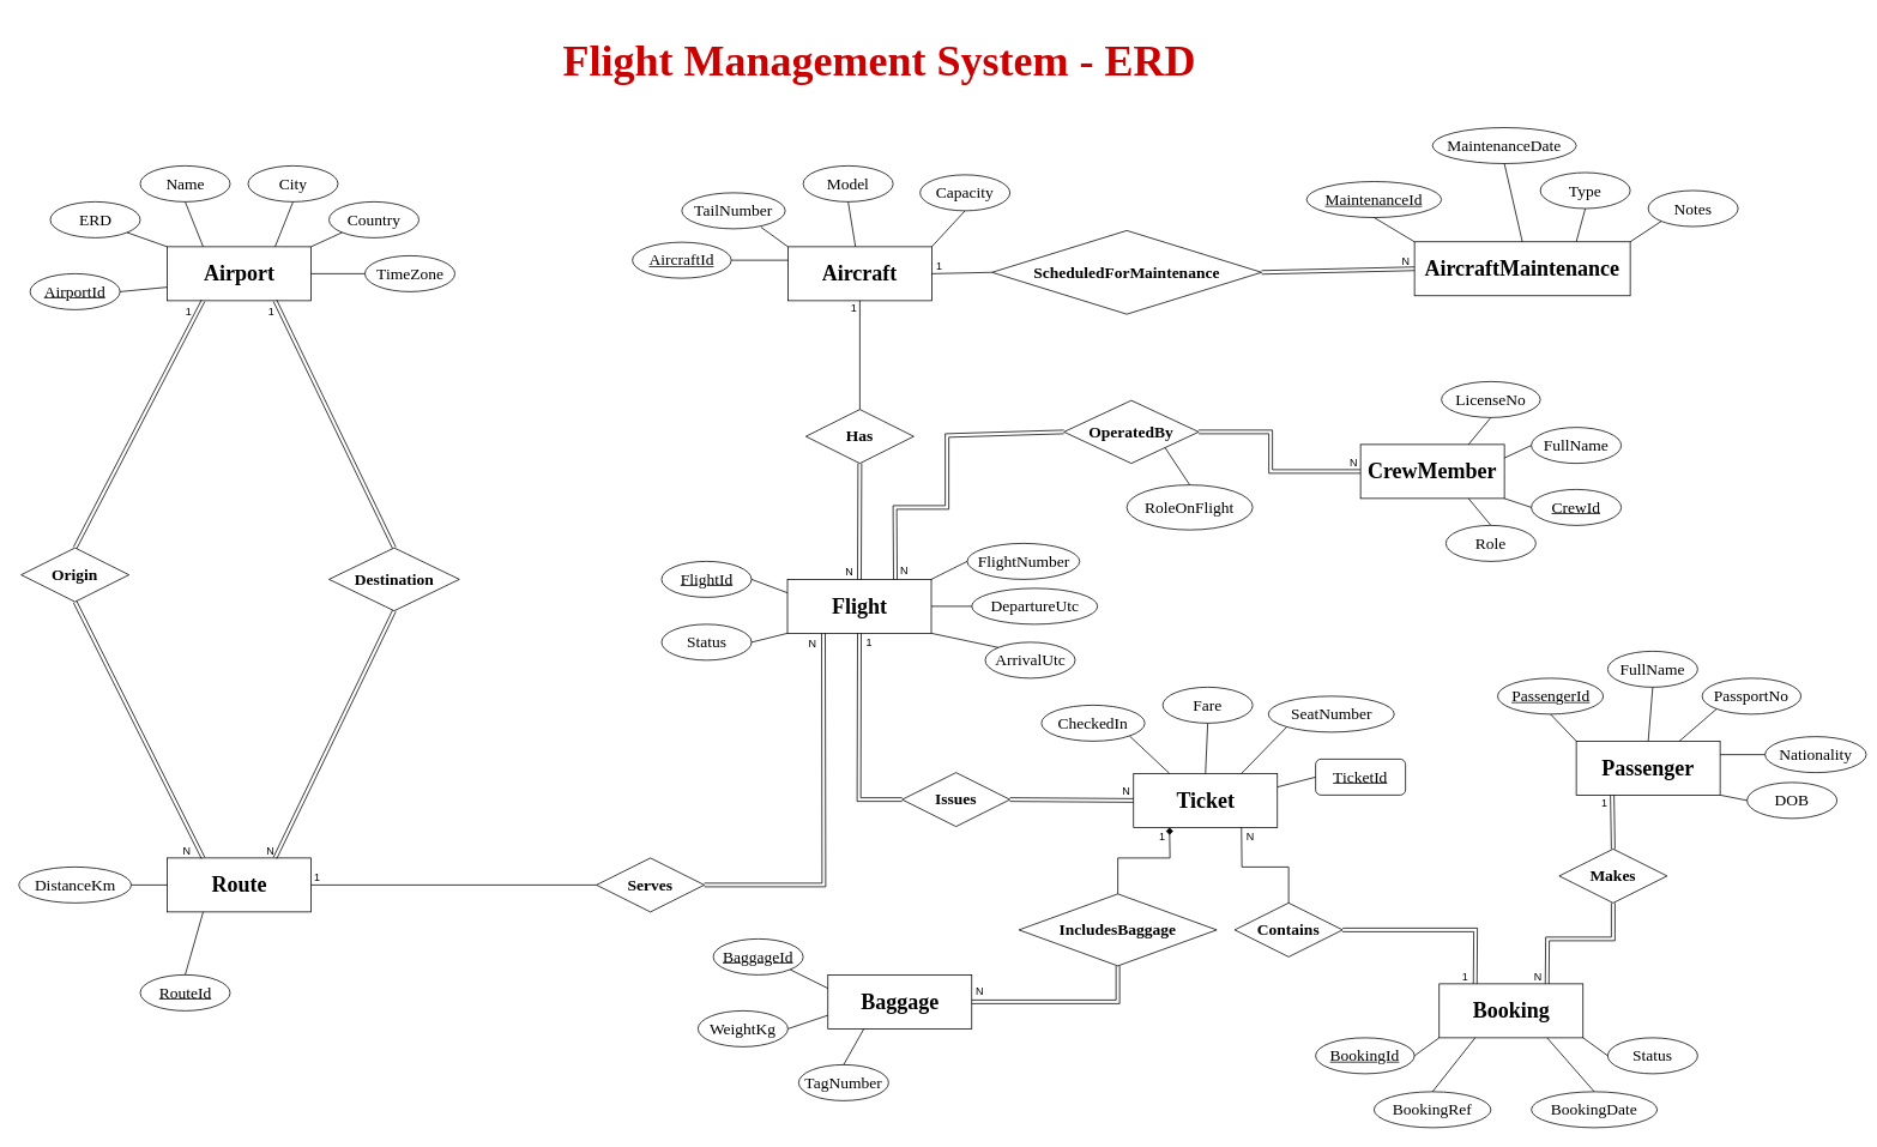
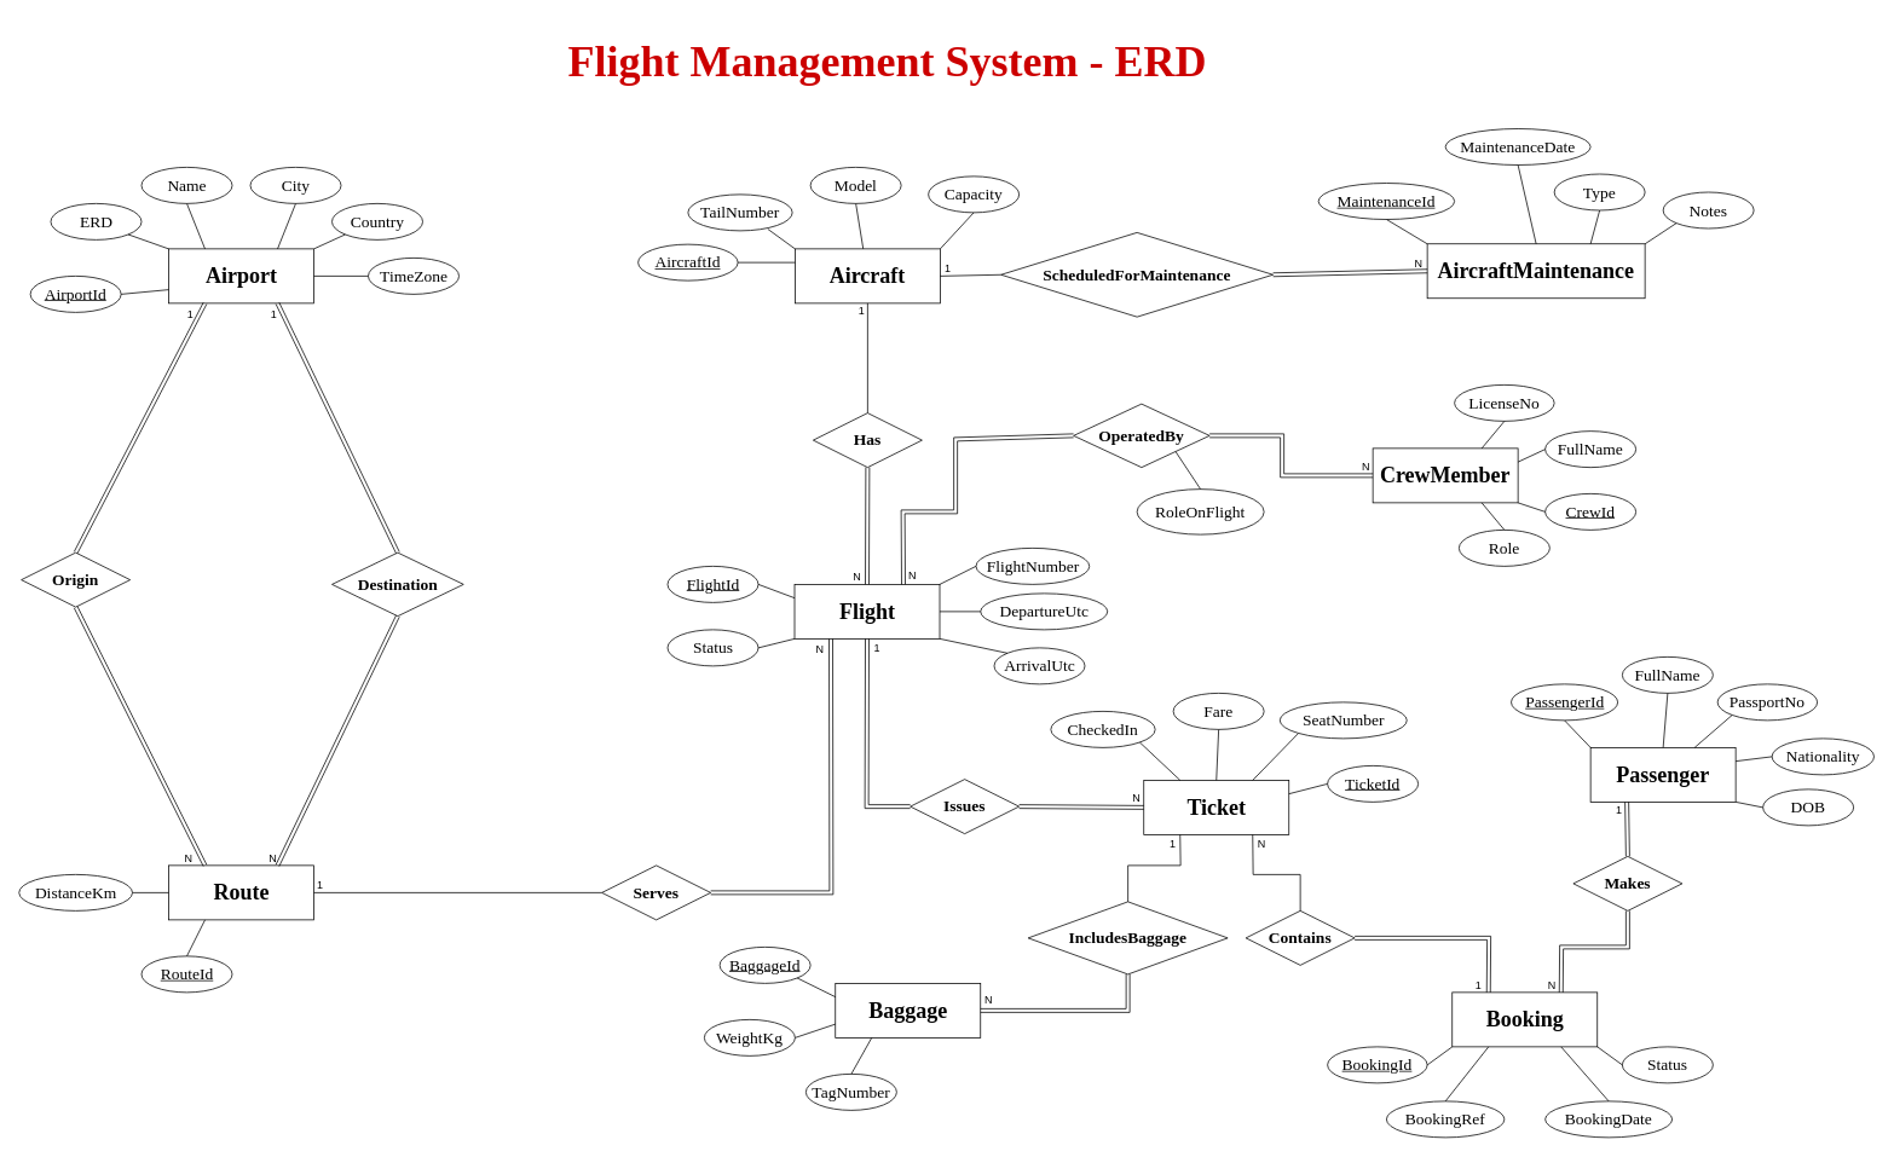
- <mxCell id="38" value="&lt;font style=&quot;font-size: 18px;&quot; face=&quot;Times New Roman&quot;&gt;Nationality&lt;/font&gt;" style="ellipse;whiteSpace=wrap;html=1;align=center;" vertex="1" parent="1"><mxGeometry x="1963" y="819" width="112.5" height="40" as="geometry" /></mxCell>
+ <mxCell id="38" value="&lt;font style=&quot;font-size: 18px;&quot; face=&quot;Times New Roman&quot;&gt;Nationality&lt;/font&gt;" style="ellipse;whiteSpace=wrap;html=1;align=center;" vertex="1" parent="1"><mxGeometry x="1953" y="814" width="112.5" height="40" as="geometry" /></mxCell>
- <mxCell id="43" value="&lt;font style=&quot;font-size: 18px;&quot; face=&quot;Times New Roman&quot;&gt;TicketId&lt;/font&gt;" style="whiteSpace=wrap;html=1;align=center;fontStyle=4;rounded=1;" vertex="1" parent="1"><mxGeometry x="1463" y="844" width="100" height="40" as="geometry" /></mxCell>
+ <mxCell id="43" value="&lt;font style=&quot;font-size: 18px;&quot; face=&quot;Times New Roman&quot;&gt;TicketId&lt;/font&gt;" style="ellipse;whiteSpace=wrap;html=1;align=center;fontStyle=4;" vertex="1" parent="1"><mxGeometry x="1463" y="844" width="100" height="40" as="geometry" /></mxCell>
- <mxCell id="133" value="" style="endArrow=diamond;html=1;rounded=0;entryX=0.25;entryY=1;entryDx=0;entryDy=0;exitX=0.5;exitY=0;exitDx=0;exitDy=0;" edge="1" parent="1" source="128" target="10"><mxGeometry relative="1" as="geometry"><mxPoint x="1413" y="914" as="sourcePoint" /><mxPoint x="1573" y="914" as="targetPoint" /><Array as="points"><mxPoint x="1243" y="954" /><mxPoint x="1301" y="954" /></Array></mxGeometry></mxCell>
+ <mxCell id="133" value="" style="endArrow=none;html=1;rounded=0;entryX=0.25;entryY=1;entryDx=0;entryDy=0;exitX=0.5;exitY=0;exitDx=0;exitDy=0;" edge="1" parent="1" source="128" target="10"><mxGeometry relative="1" as="geometry"><mxPoint x="1413" y="914" as="sourcePoint" /><mxPoint x="1573" y="914" as="targetPoint" /><Array as="points"><mxPoint x="1243" y="954" /><mxPoint x="1301" y="954" /></Array></mxGeometry></mxCell>
- <mxCell id="27" value="&lt;font style=&quot;font-size: 18px;&quot; face=&quot;Times New Roman&quot;&gt;RouteId&lt;/font&gt;" style="ellipse;whiteSpace=wrap;html=1;align=center;fontStyle=4;" vertex="1" parent="1"><mxGeometry x="155.5" y="1084" width="100" height="40" as="geometry" /></mxCell>
+ <mxCell id="27" value="&lt;font style=&quot;font-size: 18px;&quot; face=&quot;Times New Roman&quot;&gt;RouteId&lt;/font&gt;" style="ellipse;whiteSpace=wrap;html=1;align=center;fontStyle=4;" vertex="1" parent="1"><mxGeometry x="155.5" y="1054" width="100" height="40" as="geometry" /></mxCell>
